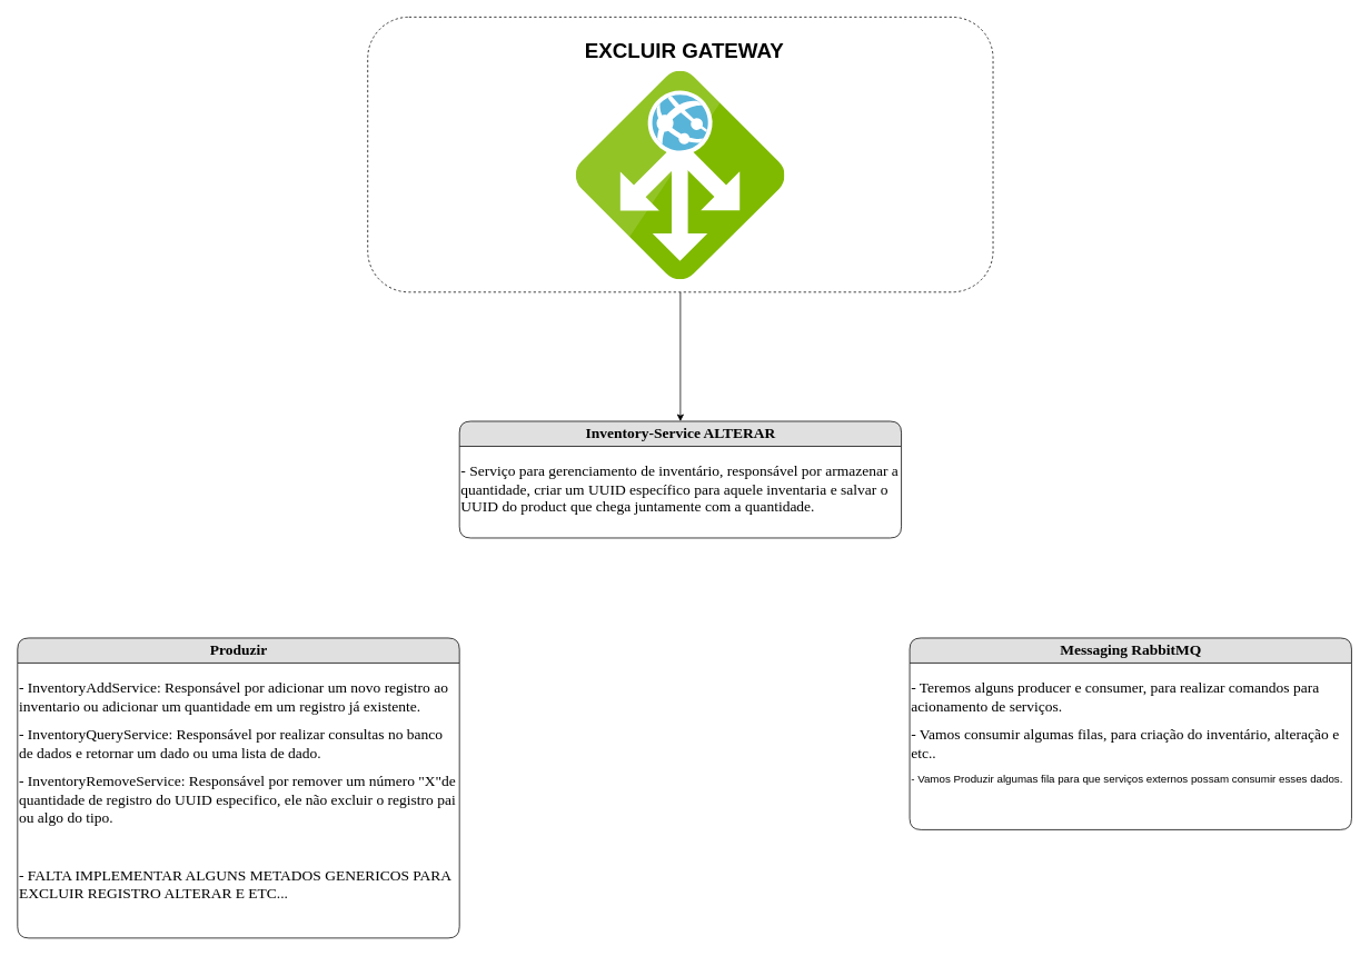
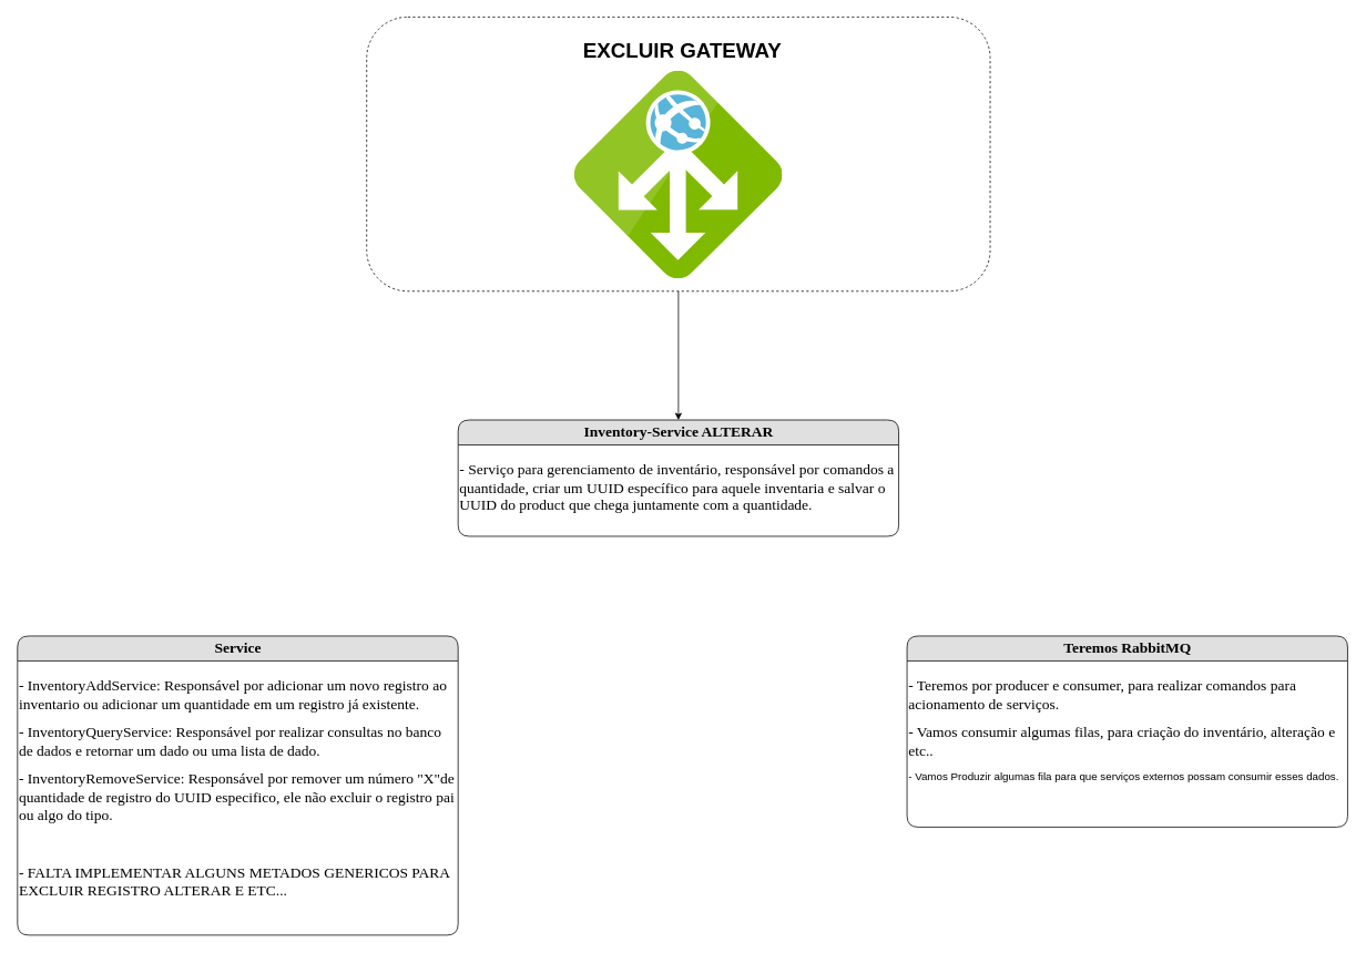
- <mxCell id="7" value="&lt;p style=&quot;&quot;&gt;&lt;font face=&quot;Times New Roman&quot;&gt;&lt;span style=&quot;font-size: 18px;&quot;&gt;- Serviço para gerenciamento de inventário, responsável por armazenar a quantidade, criar um UUID específico para aquele inventaria e salvar o UUID do product que chega juntamente com a quantidade.&lt;/span&gt;&lt;/font&gt;&lt;/p&gt;" style="text;html=1;whiteSpace=wrap;overflow=hidden;rounded=0;fontSize=13;align=left;" vertex="1" parent="6"><mxGeometry y="30" width="530" height="110" as="geometry" /></mxCell>
+ <mxCell id="7" value="&lt;p style=&quot;&quot;&gt;&lt;font face=&quot;Times New Roman&quot;&gt;&lt;span style=&quot;font-size: 18px;&quot;&gt;- Serviço para gerenciamento de inventário, responsável por comandos a quantidade, criar um UUID específico para aquele inventaria e salvar o UUID do product que chega juntamente com a quantidade.&lt;/span&gt;&lt;/font&gt;&lt;/p&gt;" style="text;html=1;whiteSpace=wrap;overflow=hidden;rounded=0;fontSize=13;align=left;" vertex="1" parent="6"><mxGeometry y="30" width="530" height="110" as="geometry" /></mxCell>
- <mxCell id="8" value="&lt;b&gt;&lt;font style=&quot;font-size: 18px;&quot;&gt;Produzir&lt;/font&gt;&lt;/b&gt;" style="swimlane;html=1;fontStyle=0;childLayout=stackLayout;horizontal=1;startSize=30;fillColor=#e0e0e0;horizontalStack=0;resizeParent=1;resizeLast=0;collapsible=1;marginBottom=0;swimlaneFillColor=#ffffff;align=center;rounded=1;shadow=0;comic=0;labelBackgroundColor=none;strokeWidth=1;fontFamily=Verdana;fontSize=14;" vertex="1" parent="1"><mxGeometry x="20" width="530" height="360" as="geometry" y="765"><mxRectangle x="160" y="74" width="90" height="30" as="alternateBounds" /></mxGeometry></mxCell>
+ <mxCell id="8" value="&lt;b&gt;&lt;font style=&quot;font-size: 18px;&quot;&gt;Service&lt;/font&gt;&lt;/b&gt;" style="swimlane;html=1;fontStyle=0;childLayout=stackLayout;horizontal=1;startSize=30;fillColor=#e0e0e0;horizontalStack=0;resizeParent=1;resizeLast=0;collapsible=1;marginBottom=0;swimlaneFillColor=#ffffff;align=center;rounded=1;shadow=0;comic=0;labelBackgroundColor=none;strokeWidth=1;fontFamily=Verdana;fontSize=14;" vertex="1" parent="1"><mxGeometry x="20" width="530" height="360" as="geometry" y="765"><mxRectangle x="160" y="74" width="90" height="30" as="alternateBounds" /></mxGeometry></mxCell>
- <mxCell id="10" value="&lt;font style=&quot;&quot;&gt;&lt;span style=&quot;font-size: 18px;&quot;&gt;&lt;b&gt;Messaging RabbitMQ&lt;/b&gt;&lt;/span&gt;&lt;/font&gt;" style="swimlane;html=1;fontStyle=0;childLayout=stackLayout;horizontal=1;startSize=30;fillColor=#e0e0e0;horizontalStack=0;resizeParent=1;resizeLast=0;collapsible=1;marginBottom=0;swimlaneFillColor=#ffffff;align=center;rounded=1;shadow=0;comic=0;labelBackgroundColor=none;strokeWidth=1;fontFamily=Verdana;fontSize=14;" vertex="1" parent="1"><mxGeometry x="1090" width="530" height="230" as="geometry" y="765"><mxRectangle x="160" y="74" width="90" height="30" as="alternateBounds" /></mxGeometry></mxCell>
+ <mxCell id="10" value="&lt;font style=&quot;&quot;&gt;&lt;span style=&quot;font-size: 18px;&quot;&gt;&lt;b&gt;Teremos RabbitMQ&lt;/b&gt;&lt;/span&gt;&lt;/font&gt;" style="swimlane;html=1;fontStyle=0;childLayout=stackLayout;horizontal=1;startSize=30;fillColor=#e0e0e0;horizontalStack=0;resizeParent=1;resizeLast=0;collapsible=1;marginBottom=0;swimlaneFillColor=#ffffff;align=center;rounded=1;shadow=0;comic=0;labelBackgroundColor=none;strokeWidth=1;fontFamily=Verdana;fontSize=14;" vertex="1" parent="1"><mxGeometry x="1090" width="530" height="230" as="geometry" y="765"><mxRectangle x="160" y="74" width="90" height="30" as="alternateBounds" /></mxGeometry></mxCell>
- <mxCell id="11" value="&lt;p style=&quot;&quot;&gt;&lt;font face=&quot;Times New Roman&quot;&gt;&lt;span style=&quot;font-size: 18px;&quot;&gt;- Teremos alguns producer e consumer, para realizar comandos para acionamento de serviços.&lt;/span&gt;&lt;/font&gt;&lt;/p&gt;&lt;p style=&quot;&quot;&gt;&lt;font face=&quot;Times New Roman&quot;&gt;&lt;span style=&quot;font-size: 18px;&quot;&gt;- Vamos consumir algumas filas, para criação do inventário, alteração e etc..&amp;nbsp;&lt;/span&gt;&lt;/font&gt;&lt;/p&gt;&lt;p style=&quot;&quot;&gt;- Vamos Produzir algumas fila para que serviços externos possam consumir esses dados.&lt;/p&gt;&lt;p style=&quot;&quot;&gt;&lt;font face=&quot;Times New Roman&quot;&gt;&lt;span style=&quot;font-size: 18px;&quot;&gt;&amp;nbsp;&lt;/span&gt;&lt;/font&gt;&lt;/p&gt;" style="text;html=1;whiteSpace=wrap;overflow=hidden;rounded=0;fontSize=13;align=left;" vertex="1" parent="10"><mxGeometry y="30" width="530" height="200" as="geometry" /></mxCell>
+ <mxCell id="11" value="&lt;p style=&quot;&quot;&gt;&lt;font face=&quot;Times New Roman&quot;&gt;&lt;span style=&quot;font-size: 18px;&quot;&gt;- Teremos por producer e consumer, para realizar comandos para acionamento de serviços.&lt;/span&gt;&lt;/font&gt;&lt;/p&gt;&lt;p style=&quot;&quot;&gt;&lt;font face=&quot;Times New Roman&quot;&gt;&lt;span style=&quot;font-size: 18px;&quot;&gt;- Vamos consumir algumas filas, para criação do inventário, alteração e etc..&amp;nbsp;&lt;/span&gt;&lt;/font&gt;&lt;/p&gt;&lt;p style=&quot;&quot;&gt;- Vamos Produzir algumas fila para que serviços externos possam consumir esses dados.&lt;/p&gt;&lt;p style=&quot;&quot;&gt;&lt;font face=&quot;Times New Roman&quot;&gt;&lt;span style=&quot;font-size: 18px;&quot;&gt;&amp;nbsp;&lt;/span&gt;&lt;/font&gt;&lt;/p&gt;" style="text;html=1;whiteSpace=wrap;overflow=hidden;rounded=0;fontSize=13;align=left;" vertex="1" parent="10"><mxGeometry y="30" width="530" height="200" as="geometry" /></mxCell>
